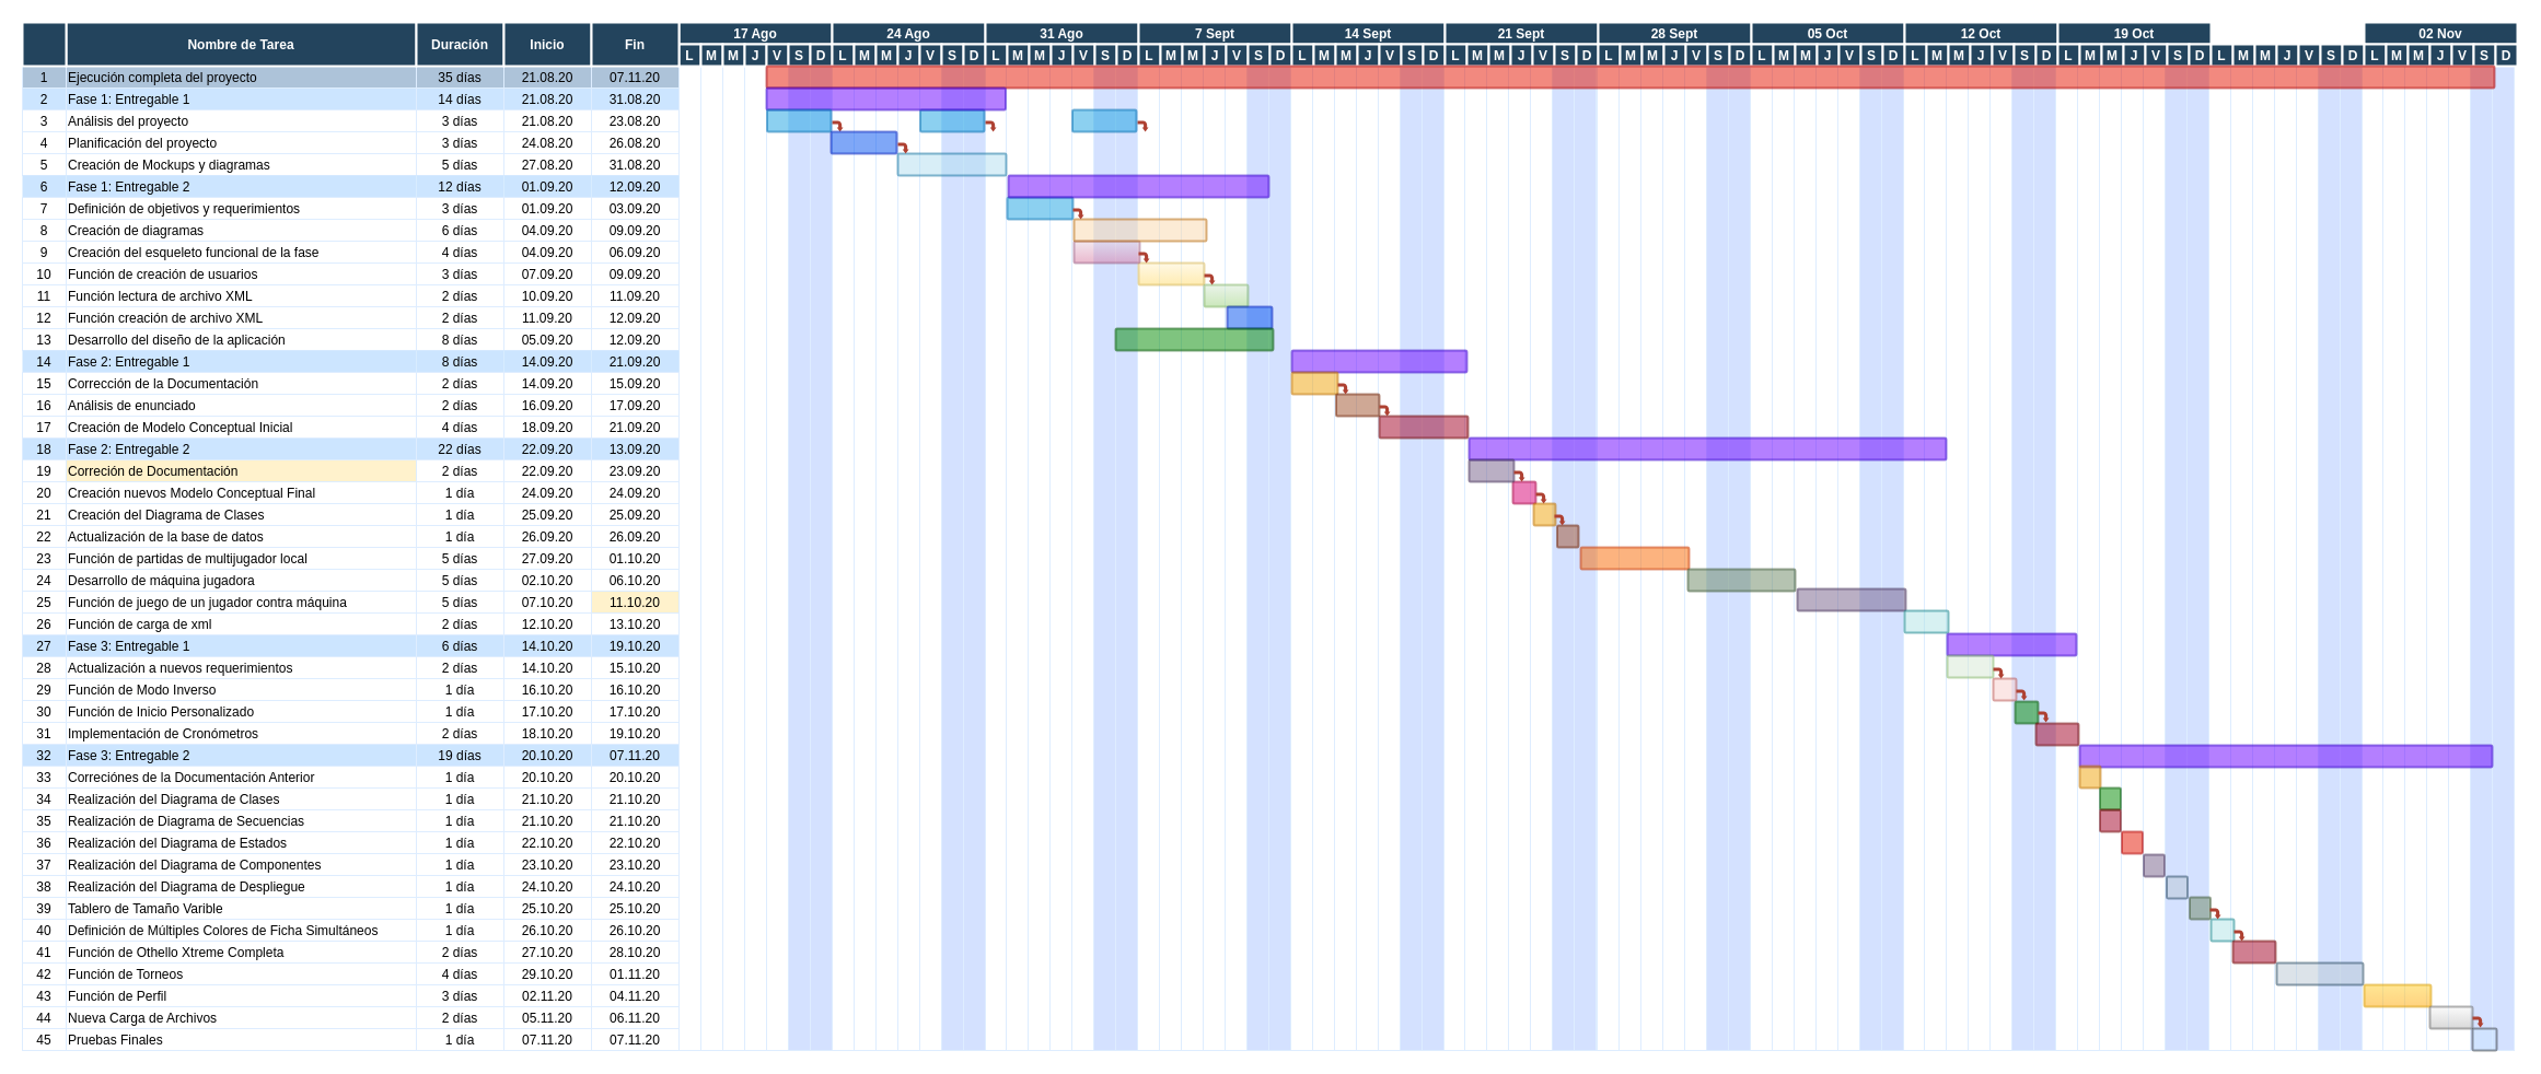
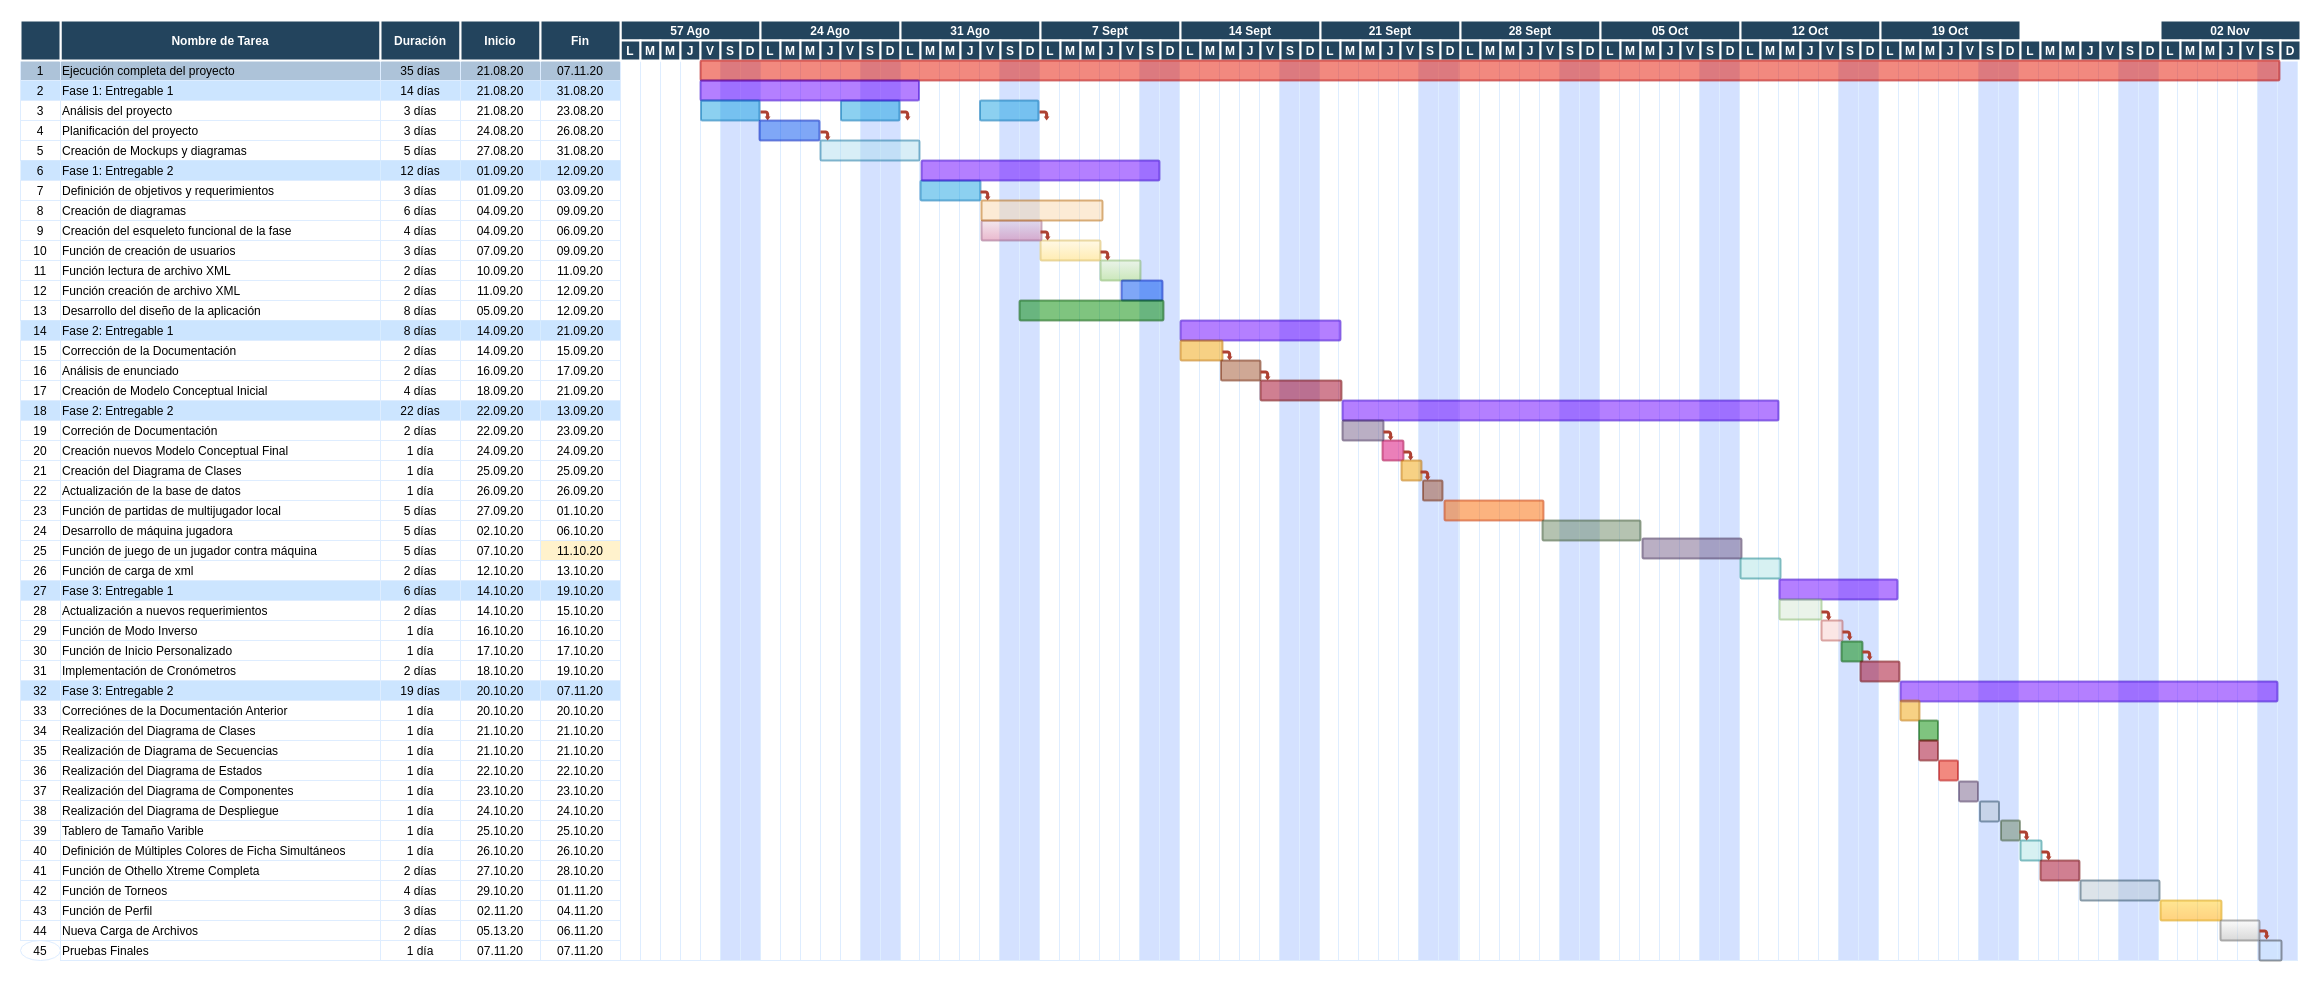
- <mxCell id="222" value="17 Ago" style="fillColor=#23445D;strokeColor=#FFFFFF;strokeWidth=2;fontColor=#FFFFFF;fontStyle=1" parent="1" vertex="1"><mxGeometry x="620" y="20" width="140" height="20" as="geometry" /></mxCell>
+ <mxCell id="222" value="57 Ago" style="fillColor=#23445D;strokeColor=#FFFFFF;strokeWidth=2;fontColor=#FFFFFF;fontStyle=1" parent="1" vertex="1"><mxGeometry x="620" y="20" width="140" height="20" as="geometry" /></mxCell>
- <mxCell id="176" value="Correción de Documentación" style="align=left;strokeColor=#DEEDFF;fillColor=#fff2cc;" parent="1" vertex="1"><mxGeometry x="60" y="420" width="320.0" height="20" as="geometry" /></mxCell>
+ <mxCell id="176" value="Correción de Documentación" style="align=left;strokeColor=#DEEDFF" parent="1" vertex="1"><mxGeometry x="60" y="420" width="320.0" height="20" as="geometry" /></mxCell>
- <mxCell id="419" value="05.11.20" style="strokeColor=#DEEDFF" parent="1" vertex="1"><mxGeometry x="460" y="920" width="80.0" height="20" as="geometry" /></mxCell>
+ <mxCell id="419" value="05.13.20" style="strokeColor=#DEEDFF" parent="1" vertex="1"><mxGeometry x="460" y="920" width="80.0" height="20" as="geometry" /></mxCell>
- <mxCell id="421" value="45" style="strokeColor=#DEEDFF" parent="1" vertex="1"><mxGeometry x="20" y="940" width="40" height="20" as="geometry" /></mxCell>
+ <mxCell id="421" value="45" style="ellipse;strokeColor=#DEEDFF;" parent="1" vertex="1"><mxGeometry x="20" y="940" width="40" height="20" as="geometry" /></mxCell>
